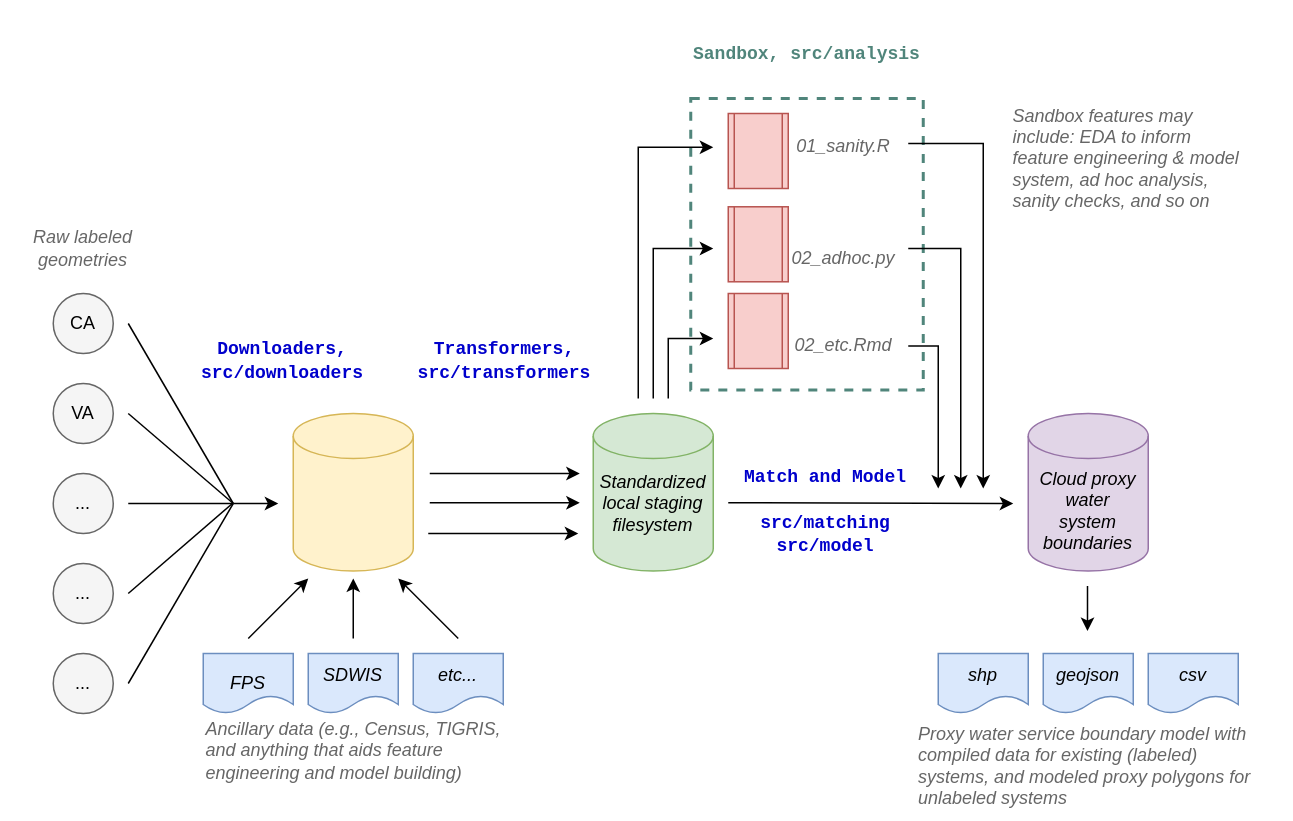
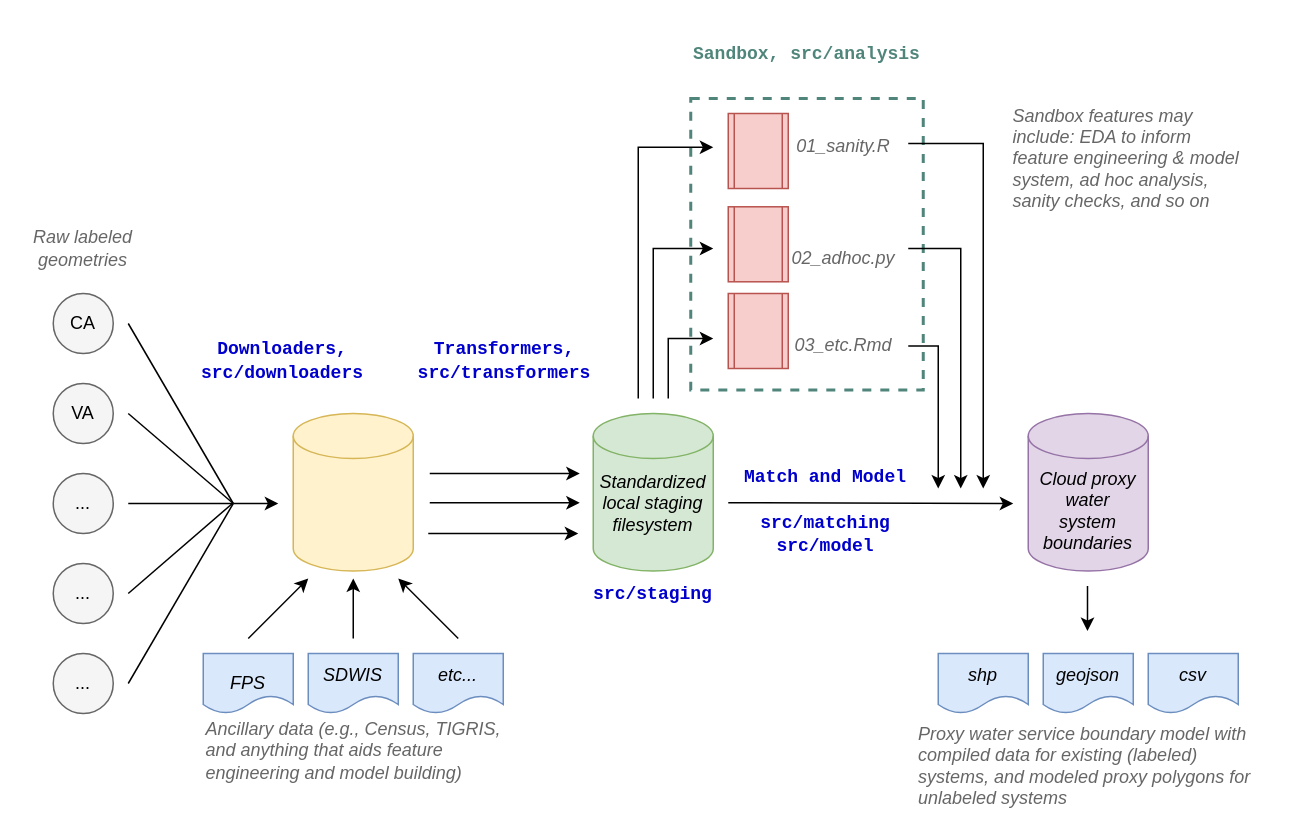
- <mxCell id="62" value="&lt;i&gt;02_etc.Rmd&lt;/i&gt;" style="text;html=1;strokeColor=none;fillColor=none;align=center;verticalAlign=middle;whiteSpace=wrap;rounded=0;fontColor=#666666;" parent="1" vertex="1"><mxGeometry x="527" y="215" width="70" height="30" as="geometry" /></mxCell>
+ <mxCell id="62" value="&lt;i&gt;03_etc.Rmd&lt;/i&gt;" style="text;html=1;strokeColor=none;fillColor=none;align=center;verticalAlign=middle;whiteSpace=wrap;rounded=0;fontColor=#666666;" parent="1" vertex="1"><mxGeometry x="527" y="215" width="70" height="30" as="geometry" /></mxCell>
+ <mxCell id="64" value="&lt;b&gt;&lt;font face=&quot;Courier New&quot;&gt;src/staging&lt;br&gt;&lt;/font&gt;&lt;/b&gt;" style="text;html=1;strokeColor=none;fillColor=none;align=center;verticalAlign=middle;whiteSpace=wrap;rounded=0;fontColor=#0000CC;" parent="1" vertex="1"><mxGeometry x="405" y="380" width="60" height="30" as="geometry" /></mxCell>
